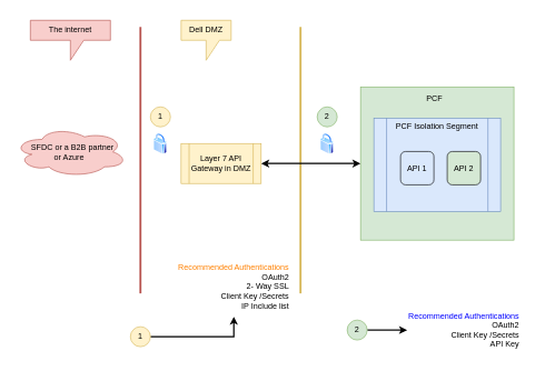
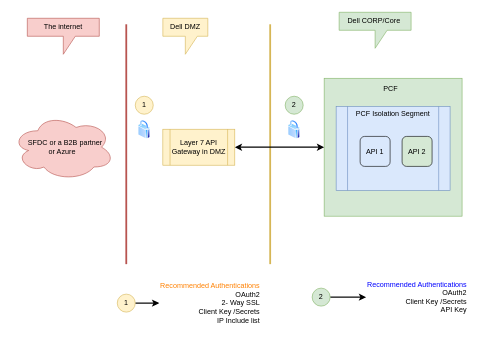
+ <mxCell id="17" value="Dell CORP/Core&amp;nbsp;" style="shape=callout;whiteSpace=wrap;html=1;perimeter=calloutPerimeter;fillColor=#d5e8d4;strokeColor=#82b366;" parent="1" vertex="1"><mxGeometry x="565" y="20" width="120" height="60" as="geometry" /></mxCell>
- <mxCell id="3" value="&amp;nbsp; SFDC or a B2B partner &lt;br&gt;or Azure&amp;nbsp;" style="ellipse;shape=cloud;whiteSpace=wrap;html=1;fillColor=#f8cecc;strokeColor=#b85450;" parent="1" vertex="1"><mxGeometry x="20" y="190" width="170" height="75" as="geometry" /></mxCell>
+ <mxCell id="3" value="&amp;nbsp; SFDC or a B2B partner &lt;br&gt;or Azure&amp;nbsp;" style="ellipse;shape=cloud;whiteSpace=wrap;html=1;fillColor=#f8cecc;strokeColor=#b85450;" parent="1" vertex="1"><mxGeometry x="20" y="190" width="170" height="110" as="geometry" /></mxCell>
- <mxCell id="22" value="&lt;h4&gt;&lt;div style=&quot;text-align: left&quot;&gt;&lt;span style=&quot;font-weight: 400&quot;&gt;&lt;font color=&quot;#ff8000&quot;&gt;Recommended Authentications&lt;/font&gt;&lt;/span&gt;&lt;/div&gt;&lt;div style=&quot;text-align: right&quot;&gt;&lt;span style=&quot;font-weight: normal&quot;&gt;OAuth2&lt;/span&gt;&lt;/div&gt;&lt;div style=&quot;text-align: right&quot;&gt;&lt;span style=&quot;font-weight: normal&quot;&gt;2- Way SSL&lt;/span&gt;&lt;/div&gt;&lt;div style=&quot;text-align: right&quot;&gt;&lt;span style=&quot;font-weight: normal&quot;&gt;Client Key /Secrets&lt;/span&gt;&lt;/div&gt;&lt;div style=&quot;text-align: right&quot;&gt;&lt;span style=&quot;font-weight: normal&quot;&gt;IP Include list&lt;/span&gt;&lt;/div&gt;&lt;/h4&gt;" style="text;html=1;strokeColor=none;fillColor=none;align=center;verticalAlign=middle;whiteSpace=wrap;rounded=0;" vertex="1" parent="1"><mxGeometry x="265" y="385" width="170" height="90" as="geometry" /></mxCell>
+ <mxCell id="22" value="&lt;h4&gt;&lt;div style=&quot;text-align: left&quot;&gt;&lt;span style=&quot;font-weight: 400&quot;&gt;&lt;font color=&quot;#ff8000&quot;&gt;Recommended Authentications&lt;/font&gt;&lt;/span&gt;&lt;/div&gt;&lt;div style=&quot;text-align: right&quot;&gt;&lt;span style=&quot;font-weight: normal&quot;&gt;OAuth2&lt;/span&gt;&lt;/div&gt;&lt;div style=&quot;text-align: right&quot;&gt;&lt;span style=&quot;font-weight: normal&quot;&gt;2- Way SSL&lt;/span&gt;&lt;/div&gt;&lt;div style=&quot;text-align: right&quot;&gt;&lt;span style=&quot;font-weight: normal&quot;&gt;Client Key /Secrets&lt;/span&gt;&lt;/div&gt;&lt;div style=&quot;text-align: right&quot;&gt;&lt;span style=&quot;font-weight: normal&quot;&gt;IP Include list&lt;/span&gt;&lt;/div&gt;&lt;/h4&gt;" style="text;html=1;strokeColor=none;fillColor=none;align=center;verticalAlign=middle;whiteSpace=wrap;rounded=0;" vertex="1" parent="1"><mxGeometry x="265" y="460" width="170" height="90" as="geometry" /></mxCell>
